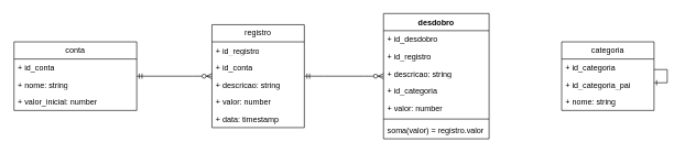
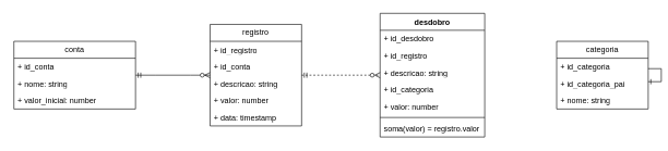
- <mxCell id="24" value="" style="edgeStyle=entityRelationEdgeStyle;fontSize=12;html=1;endArrow=ERzeroToMany;startArrow=ERmandOne;rounded=0;" edge="1" parent="1" source="6" target="12"><mxGeometry width="100" height="100" relative="1" as="geometry"><mxPoint x="330" y="387" as="sourcePoint" /><mxPoint x="430" y="287" as="targetPoint" /></mxGeometry></mxCell>
+ <mxCell id="24" value="" style="edgeStyle=entityRelationEdgeStyle;fontSize=12;html=1;endArrow=ERzeroToMany;startArrow=ERmandOne;rounded=0;dashed=1;" edge="1" parent="1" source="6" target="12"><mxGeometry width="100" height="100" relative="1" as="geometry"><mxPoint x="330" y="387" as="sourcePoint" /><mxPoint x="430" y="287" as="targetPoint" /></mxGeometry></mxCell>
